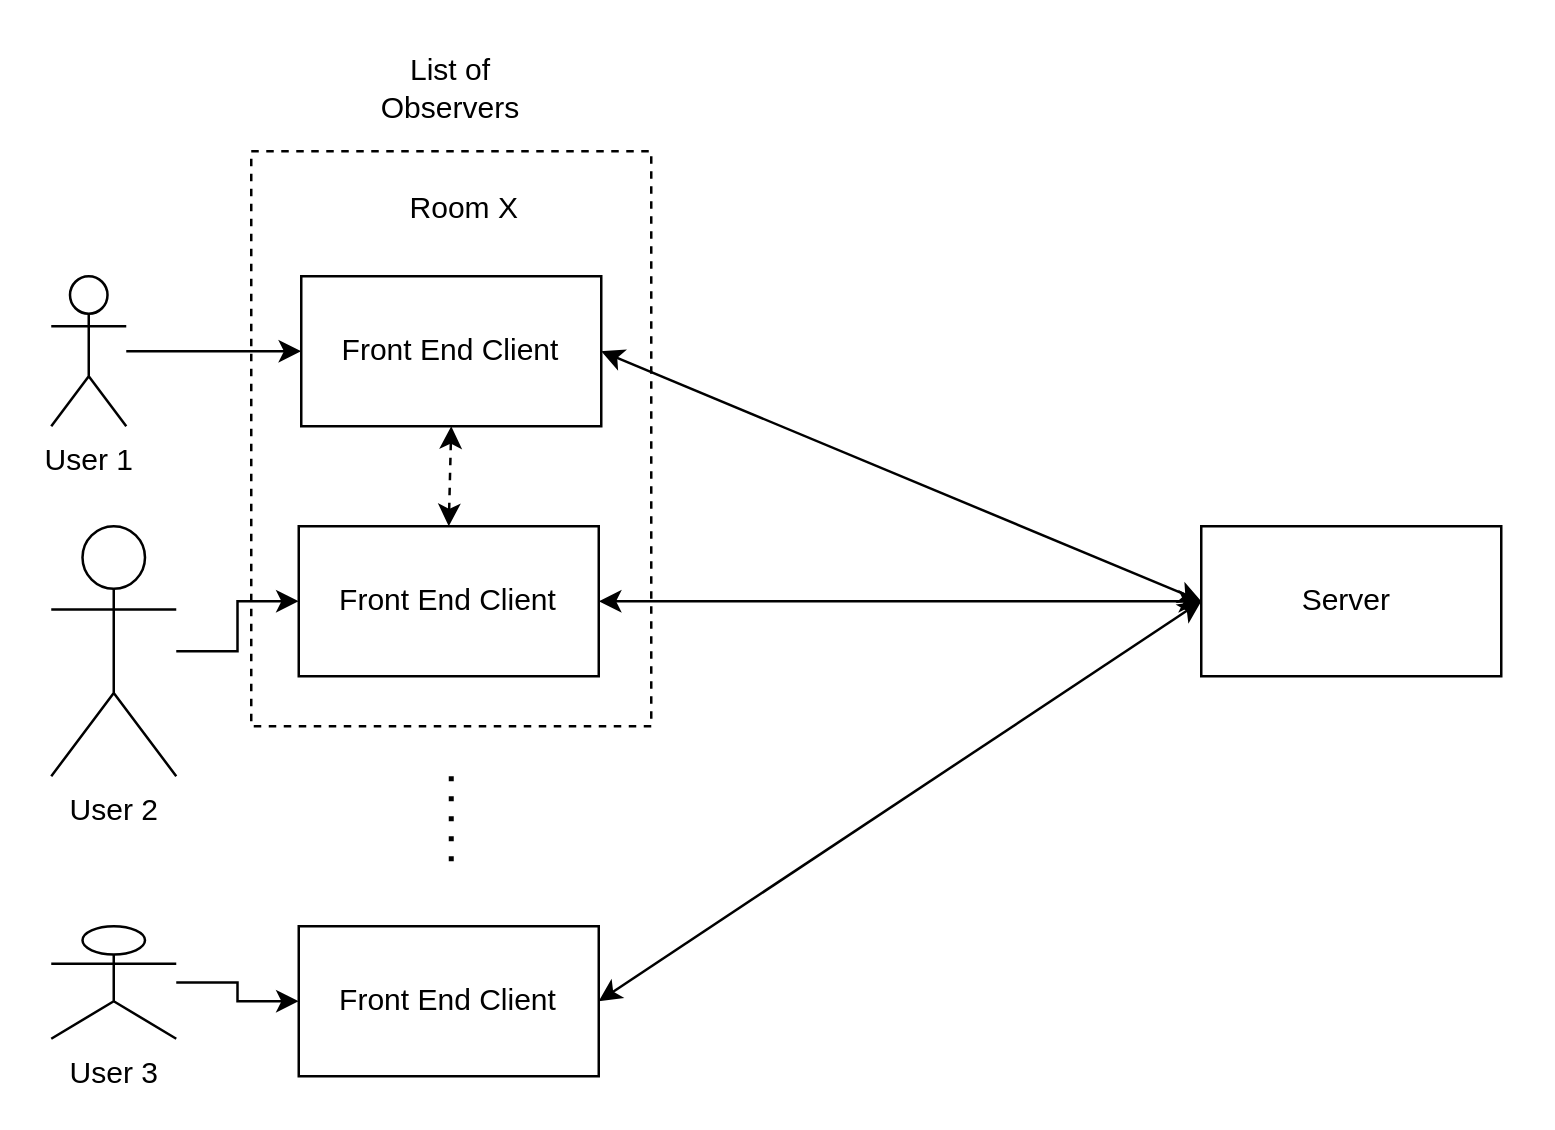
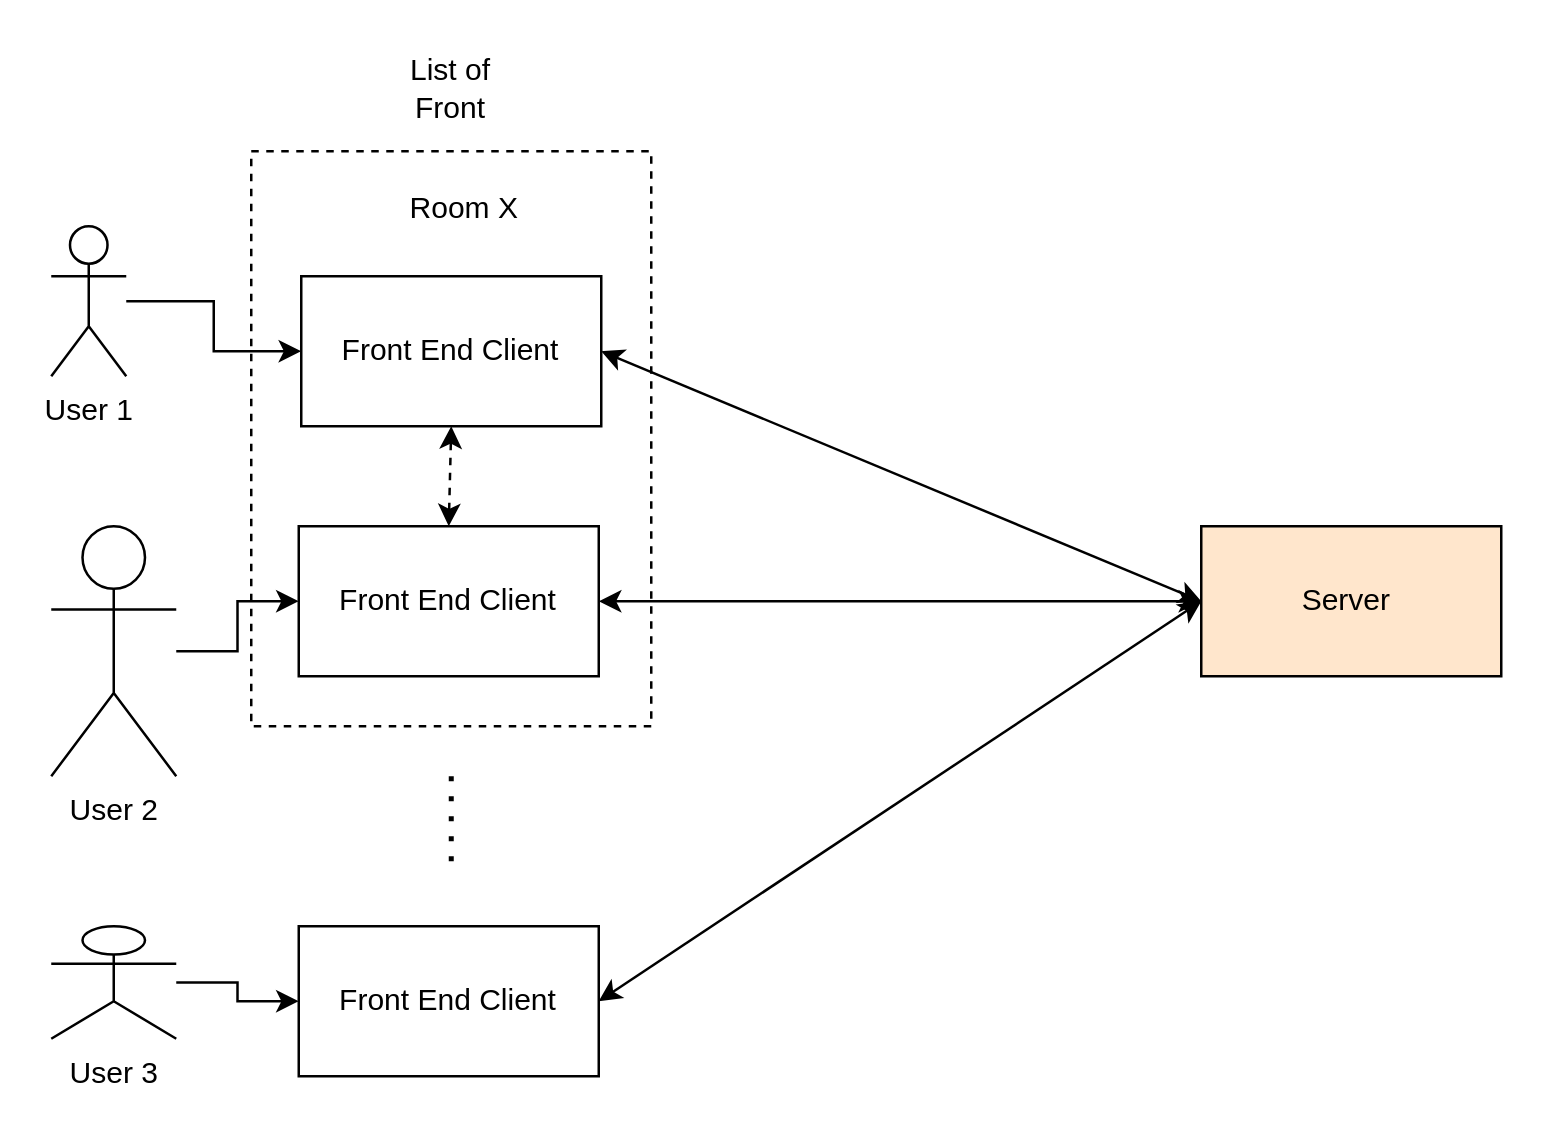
- <mxCell id="19" value="List of Observers" style="text;html=1;strokeColor=none;fillColor=none;align=center;verticalAlign=middle;whiteSpace=wrap;rounded=0;" vertex="1" parent="1"><mxGeometry x="150" y="20" width="60" height="30" as="geometry" /></mxCell>
+ <mxCell id="19" value="List of Front" style="text;html=1;strokeColor=none;fillColor=none;align=center;verticalAlign=middle;whiteSpace=wrap;rounded=0;" vertex="1" parent="1"><mxGeometry x="150" y="20" width="60" height="30" as="geometry" /></mxCell>
- <mxCell id="13" value="User 1" style="shape=umlActor;verticalLabelPosition=bottom;verticalAlign=top;html=1;outlineConnect=0;" vertex="1" parent="1"><mxGeometry x="20" y="110" width="30" height="60" as="geometry" /></mxCell>
+ <mxCell id="13" value="User 1" style="shape=umlActor;verticalLabelPosition=bottom;verticalAlign=top;html=1;outlineConnect=0;" vertex="1" parent="1"><mxGeometry x="20" y="90" width="30" height="60" as="geometry" /></mxCell>
- <mxCell id="7" value="Server&amp;nbsp;" style="rounded=0;whiteSpace=wrap;html=1;" vertex="1" parent="1"><mxGeometry x="480" y="210" width="120" height="60" as="geometry" /></mxCell>
+ <mxCell id="7" value="Server&amp;nbsp;" style="rounded=0;whiteSpace=wrap;html=1;fillColor=#ffe6cc;" vertex="1" parent="1"><mxGeometry x="480" y="210" width="120" height="60" as="geometry" /></mxCell>
